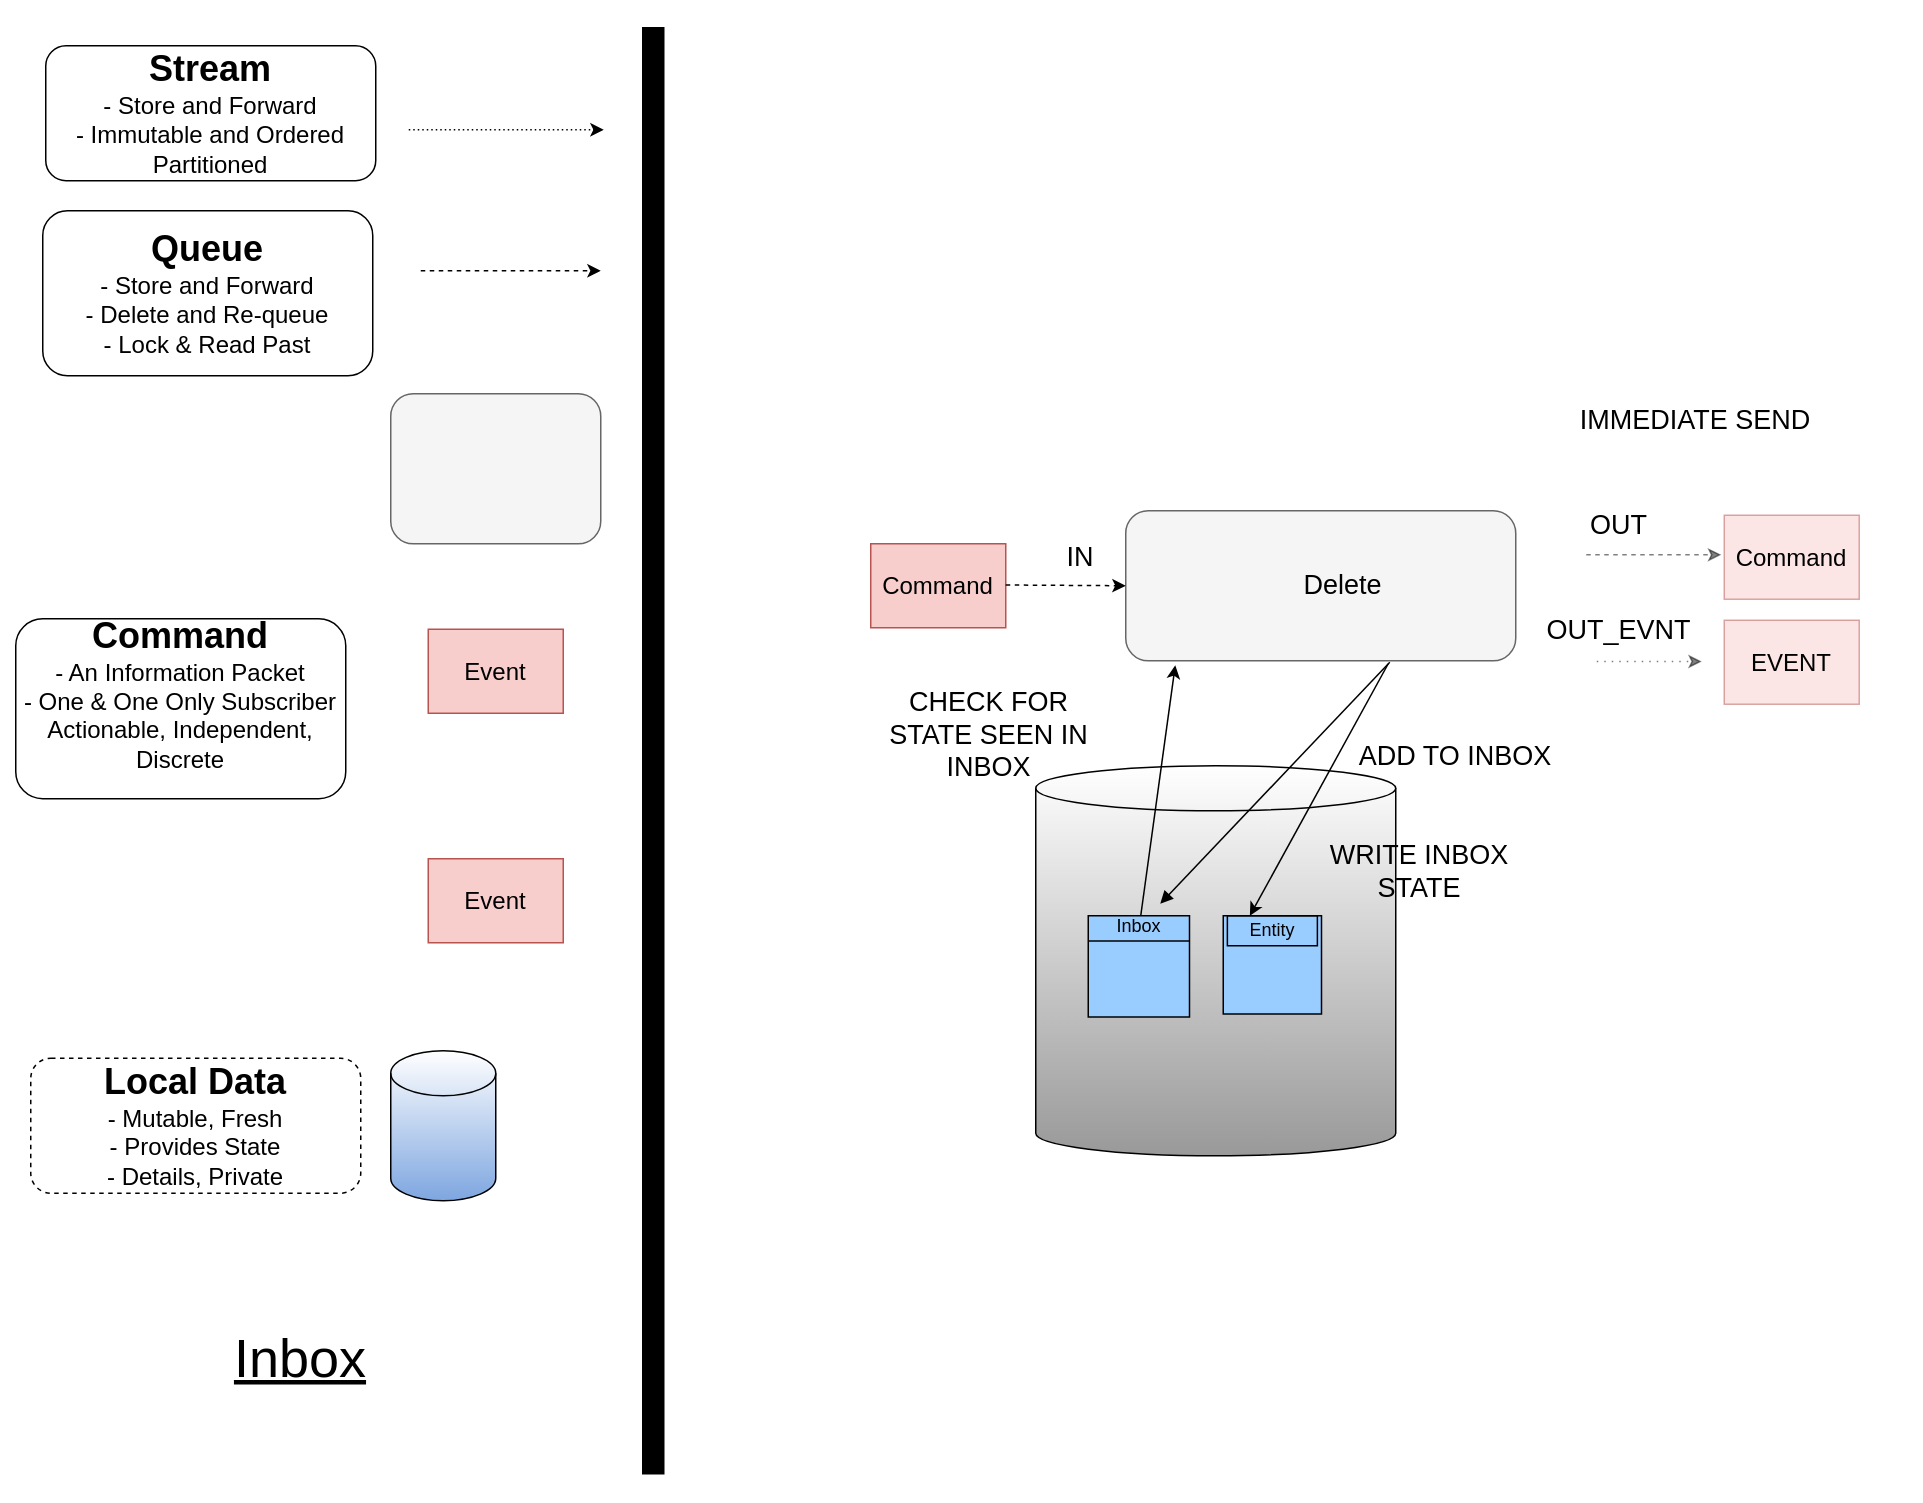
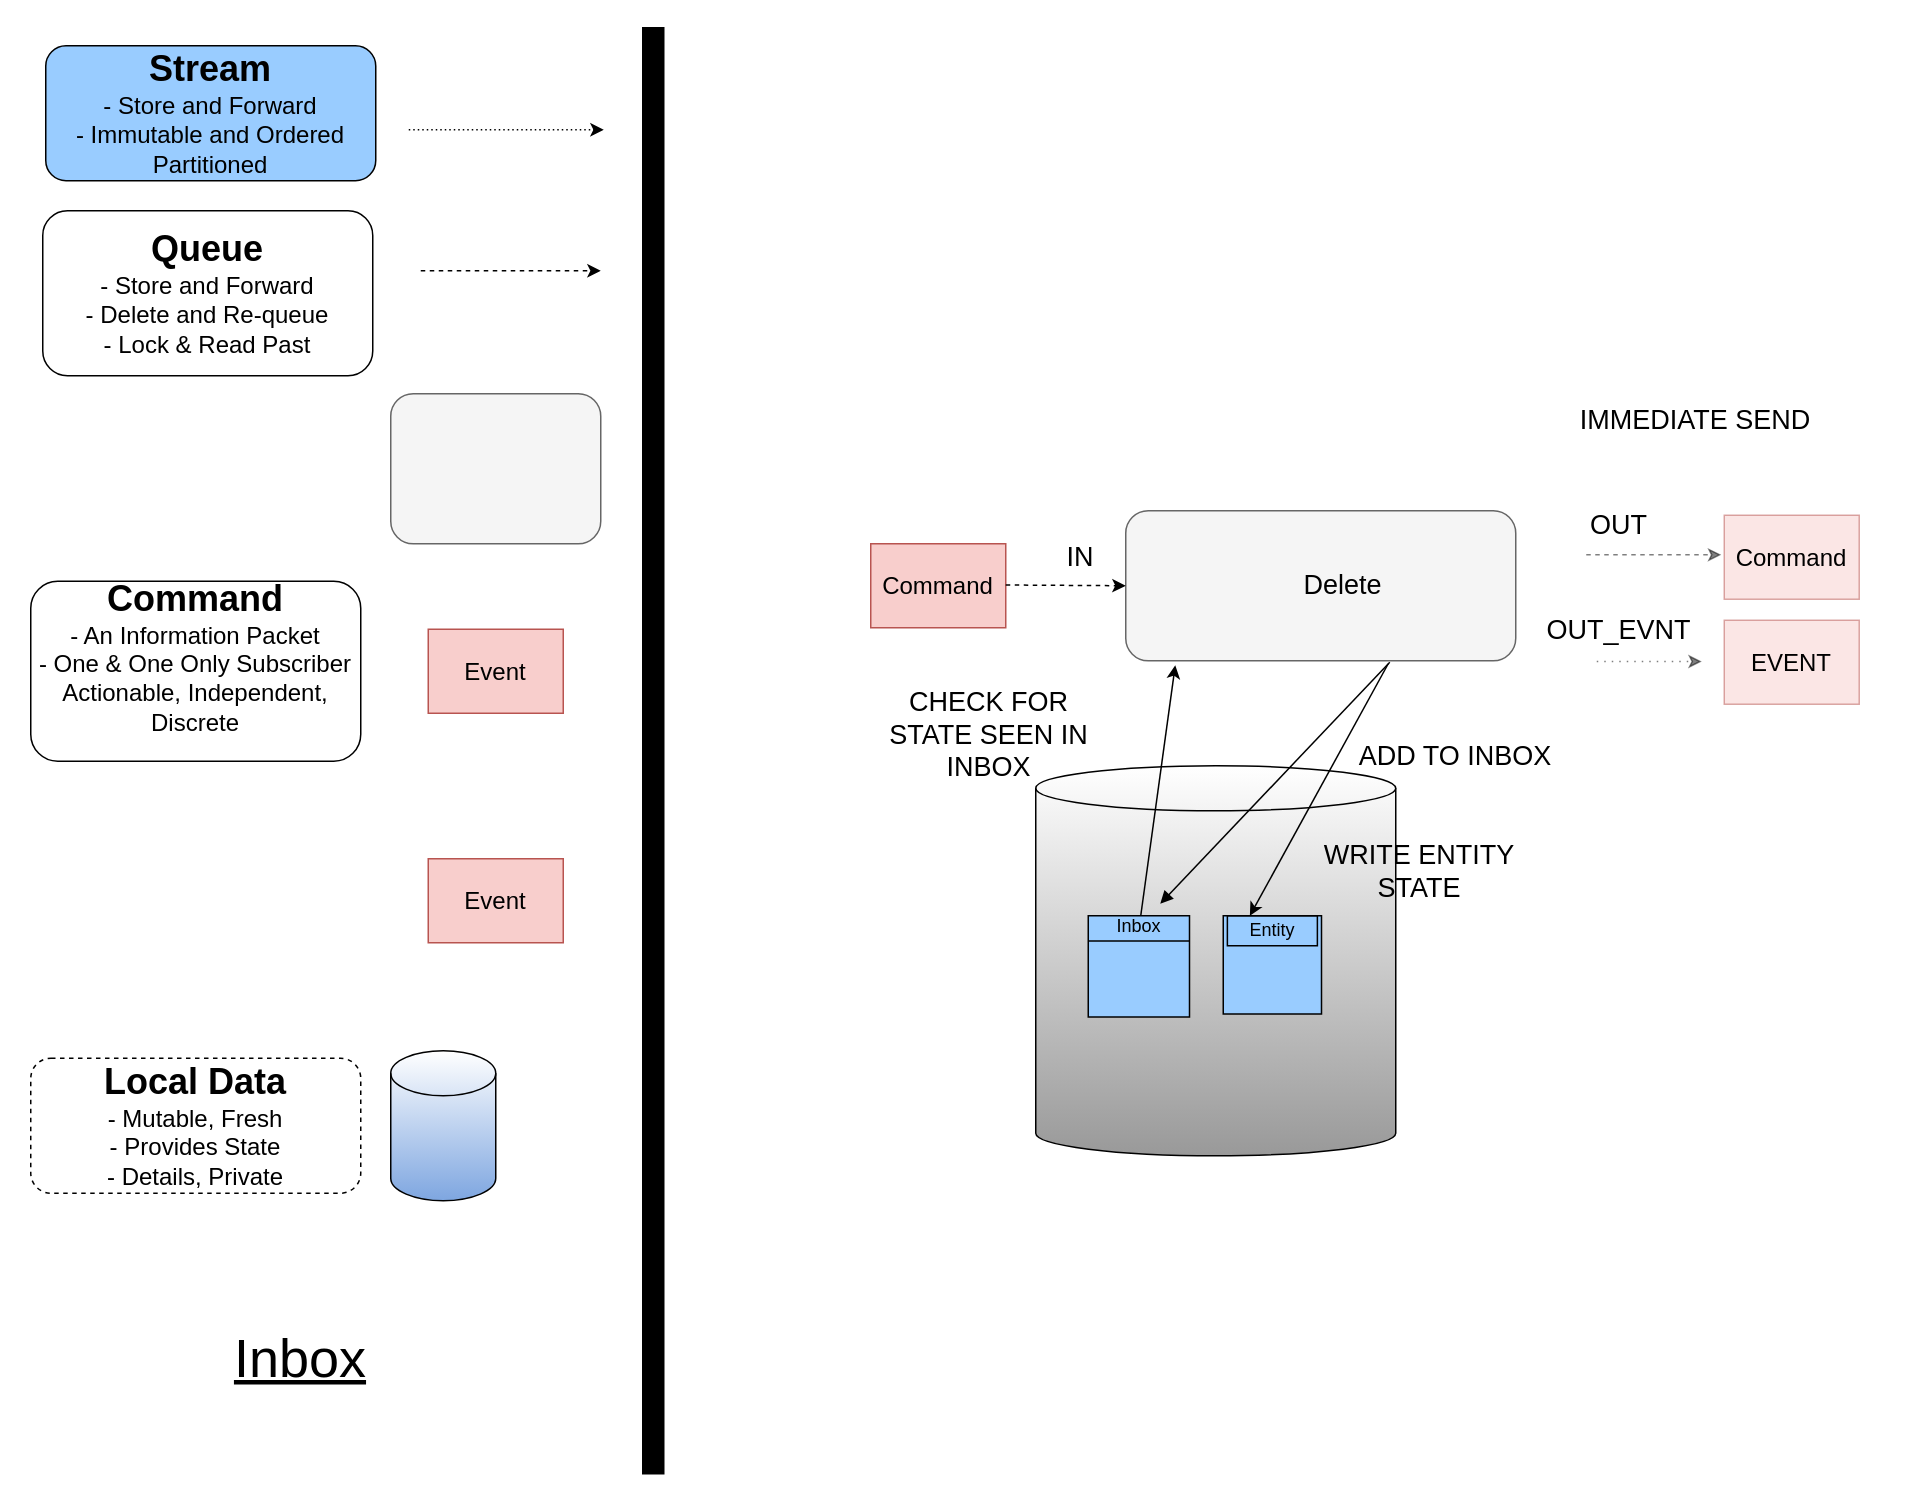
- <mxCell id="12" value="&lt;font style=&quot;&quot;&gt;&lt;font style=&quot;font-size: 24px;&quot;&gt;&lt;b&gt;Stream&lt;/b&gt;&lt;/font&gt;&lt;br&gt;&lt;span style=&quot;font-size: 16px;&quot;&gt;- Store and Forward&lt;/span&gt;&lt;br&gt;&lt;span style=&quot;font-size: 16px;&quot;&gt;- Immutable and Ordered&lt;br&gt;Partitioned&lt;br&gt;&lt;/span&gt;&lt;/font&gt;" style="rounded=1;whiteSpace=wrap;html=1;" parent="1" vertex="1"><mxGeometry x="30" y="30" width="220" height="90" as="geometry" /></mxCell>
+ <mxCell id="12" value="&lt;font style=&quot;&quot;&gt;&lt;font style=&quot;font-size: 24px;&quot;&gt;&lt;b&gt;Stream&lt;/b&gt;&lt;/font&gt;&lt;br&gt;&lt;span style=&quot;font-size: 16px;&quot;&gt;- Store and Forward&lt;/span&gt;&lt;br&gt;&lt;span style=&quot;font-size: 16px;&quot;&gt;- Immutable and Ordered&lt;br&gt;Partitioned&lt;br&gt;&lt;/span&gt;&lt;/font&gt;" style="rounded=1;whiteSpace=wrap;html=1;fillColor=#99ccff;" parent="1" vertex="1"><mxGeometry x="30" y="30" width="220" height="90" as="geometry" /></mxCell>
- <mxCell id="16" value="&lt;font style=&quot;&quot;&gt;&lt;span style=&quot;font-size: 24px;&quot;&gt;&lt;b&gt;Command&lt;br&gt;&lt;/b&gt;&lt;/span&gt;&lt;span style=&quot;font-size: 16px;&quot;&gt;- An Information Packet&lt;br&gt;&lt;/span&gt;&lt;span style=&quot;font-size: 16px;&quot;&gt;- One &amp;amp; One Only Subscriber&lt;br&gt;Actionable, Independent, Discrete&lt;br&gt;&lt;br&gt;&lt;/span&gt;&lt;/font&gt;" style="rounded=1;whiteSpace=wrap;html=1;" parent="1" vertex="1"><mxGeometry x="10" y="412" width="220" height="120" as="geometry" /></mxCell>
+ <mxCell id="16" value="&lt;font style=&quot;&quot;&gt;&lt;span style=&quot;font-size: 24px;&quot;&gt;&lt;b&gt;Command&lt;br&gt;&lt;/b&gt;&lt;/span&gt;&lt;span style=&quot;font-size: 16px;&quot;&gt;- An Information Packet&lt;br&gt;&lt;/span&gt;&lt;span style=&quot;font-size: 16px;&quot;&gt;- One &amp;amp; One Only Subscriber&lt;br&gt;Actionable, Independent, Discrete&lt;br&gt;&lt;br&gt;&lt;/span&gt;&lt;/font&gt;" style="rounded=1;whiteSpace=wrap;html=1;" parent="1" vertex="1"><mxGeometry x="20" y="387" width="220" height="120" as="geometry" /></mxCell>
- <mxCell id="10" value="&lt;font style=&quot;font-size: 18px&quot;&gt;WRITE INBOX STATE&lt;/font&gt;" style="text;html=1;strokeColor=none;fillColor=none;align=center;verticalAlign=middle;whiteSpace=wrap;rounded=0;" parent="1" vertex="1"><mxGeometry x="880.5" y="567" width="130" height="28" as="geometry" /></mxCell>
+ <mxCell id="10" value="&lt;font style=&quot;font-size: 18px&quot;&gt;WRITE ENTITY STATE&lt;/font&gt;" style="text;html=1;strokeColor=none;fillColor=none;align=center;verticalAlign=middle;whiteSpace=wrap;rounded=0;" parent="1" vertex="1"><mxGeometry x="880.5" y="567" width="130" height="28" as="geometry" /></mxCell>
